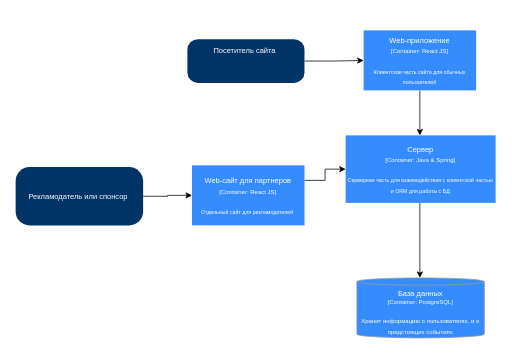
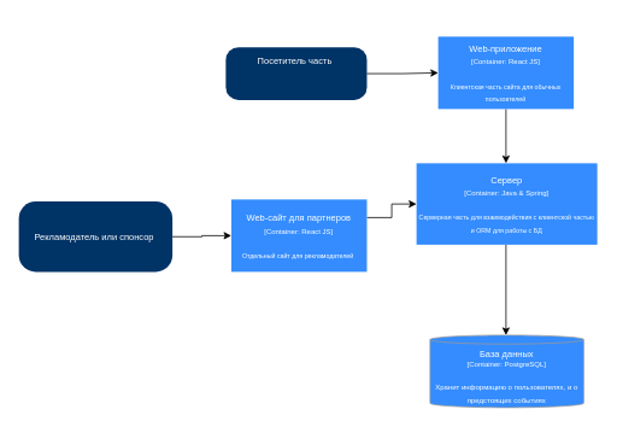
- <mxCell id="4" value="&lt;font style=&quot;font-size: 10px;&quot;&gt;Посетитель сайта&amp;nbsp;&lt;/font&gt;&lt;div&gt;&lt;div&gt;&lt;font style=&quot;font-size: 10px;&quot;&gt;&lt;br&gt;&lt;/font&gt;&lt;/div&gt;&lt;div&gt;&lt;br&gt;&lt;/div&gt;&lt;/div&gt;" style="rounded=1;whiteSpace=wrap;html=1;strokeColor=none;fillColor=#003366;fontColor=#FFFFFF;arcSize=24;" parent="3" vertex="1"><mxGeometry y="31.733" width="156.15" height="58.267" as="geometry" /></mxCell>
+ <mxCell id="4" value="&lt;font style=&quot;font-size: 10px;&quot;&gt;Посетитель часть&amp;nbsp;&lt;/font&gt;&lt;div&gt;&lt;div&gt;&lt;font style=&quot;font-size: 10px;&quot;&gt;&lt;br&gt;&lt;/font&gt;&lt;/div&gt;&lt;div&gt;&lt;br&gt;&lt;/div&gt;&lt;/div&gt;" style="rounded=1;whiteSpace=wrap;html=1;strokeColor=none;fillColor=#003366;fontColor=#FFFFFF;arcSize=24;" parent="3" vertex="1"><mxGeometry y="31.733" width="156.15" height="58.267" as="geometry" /></mxCell>
